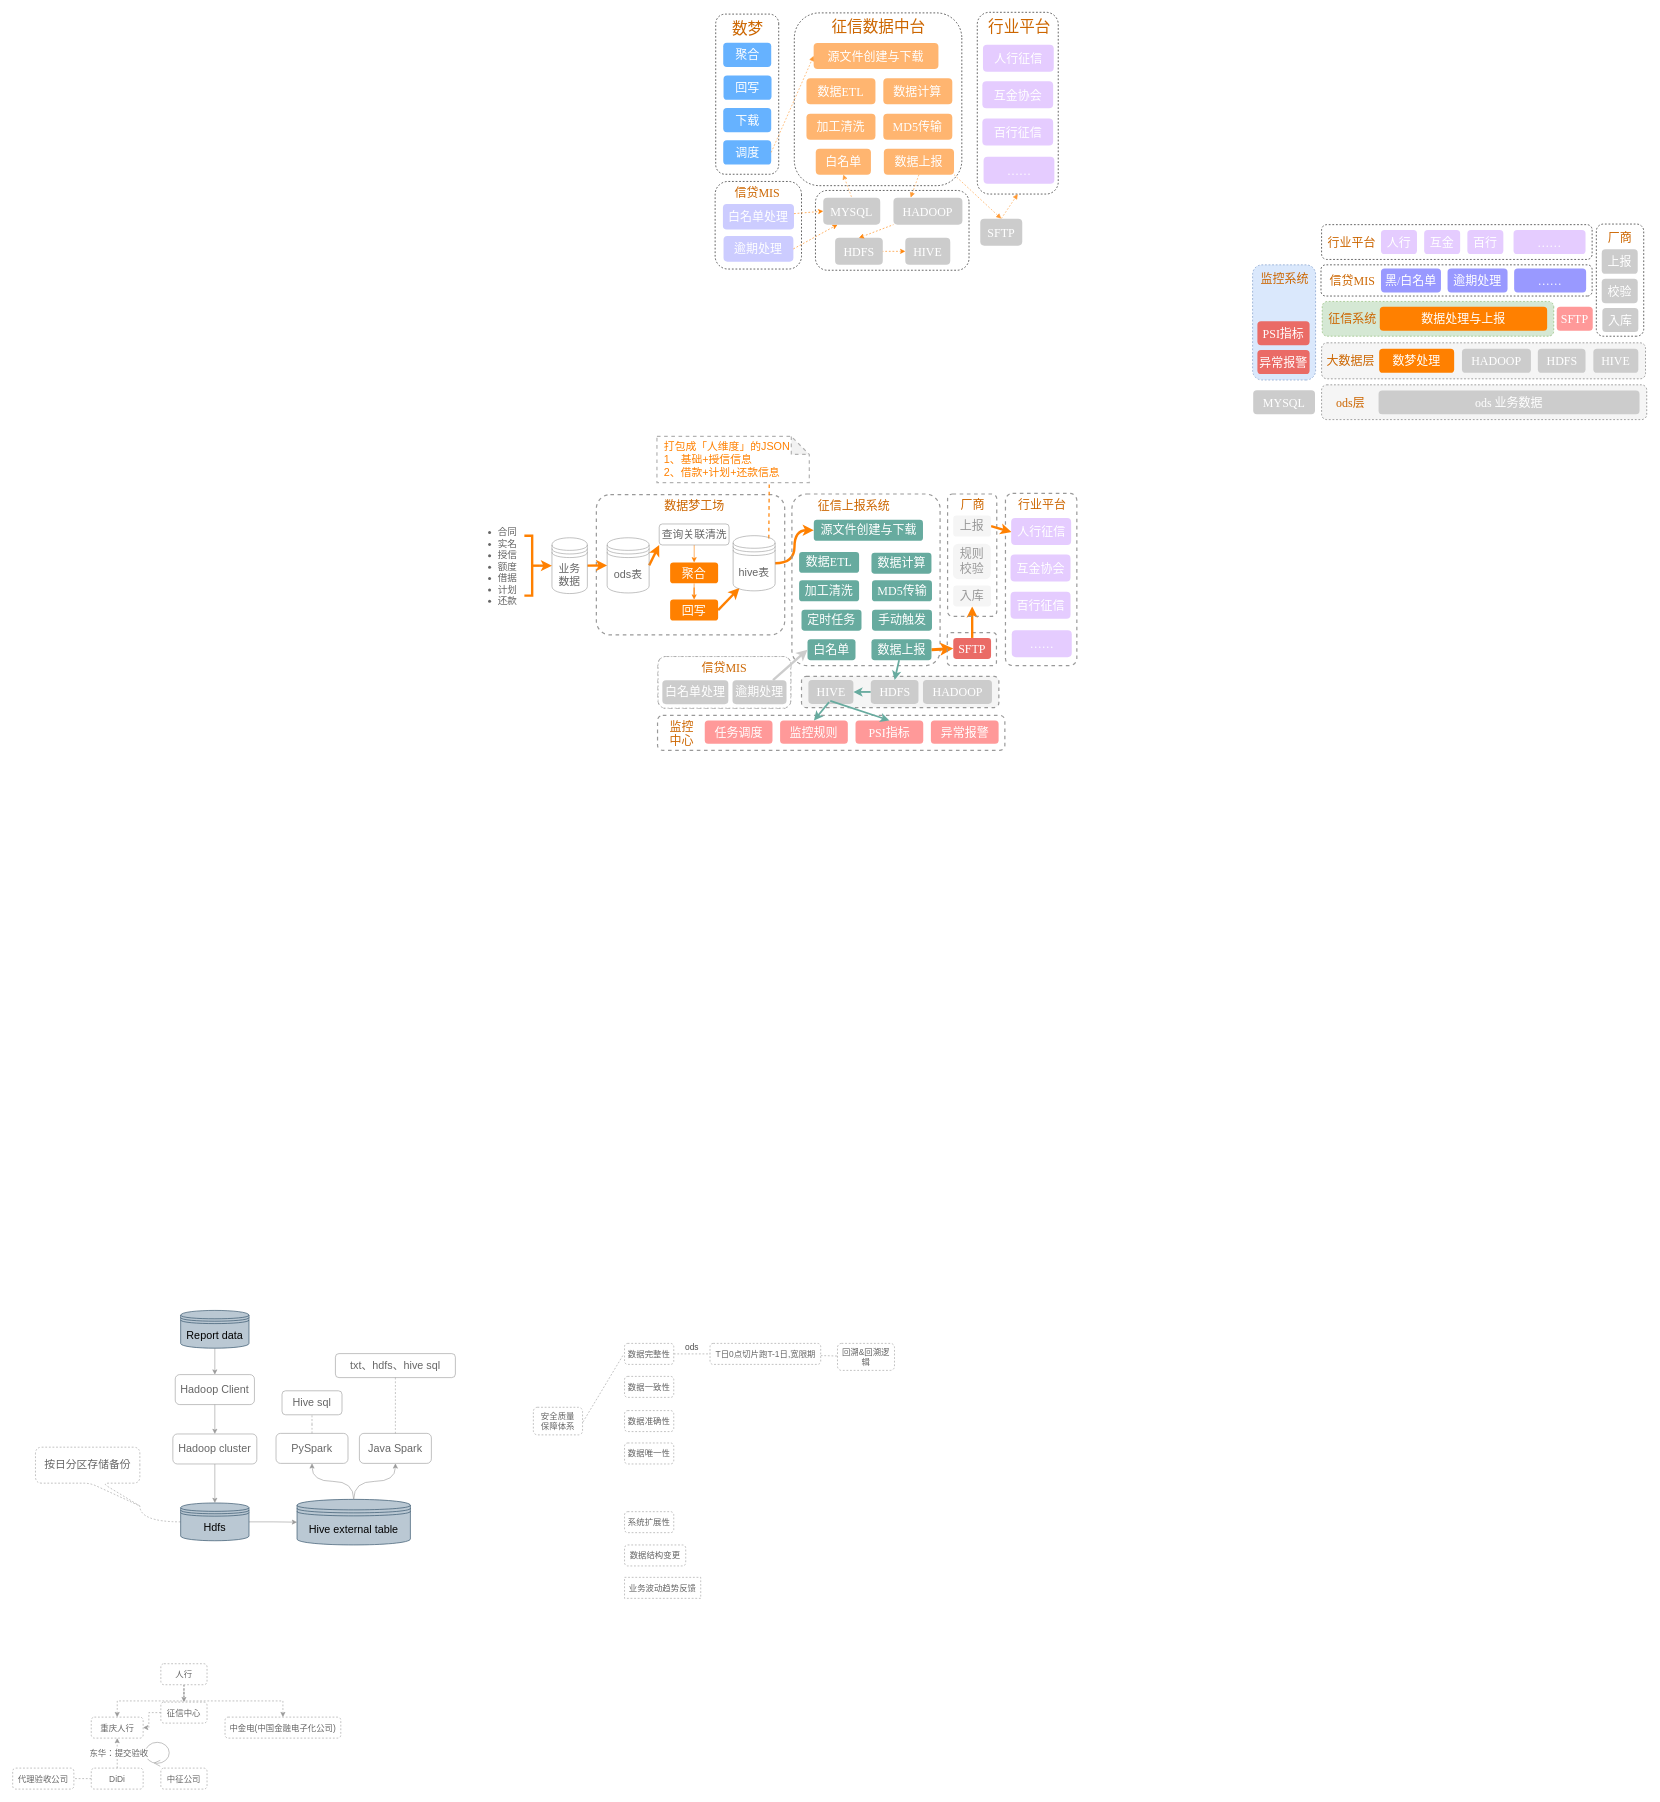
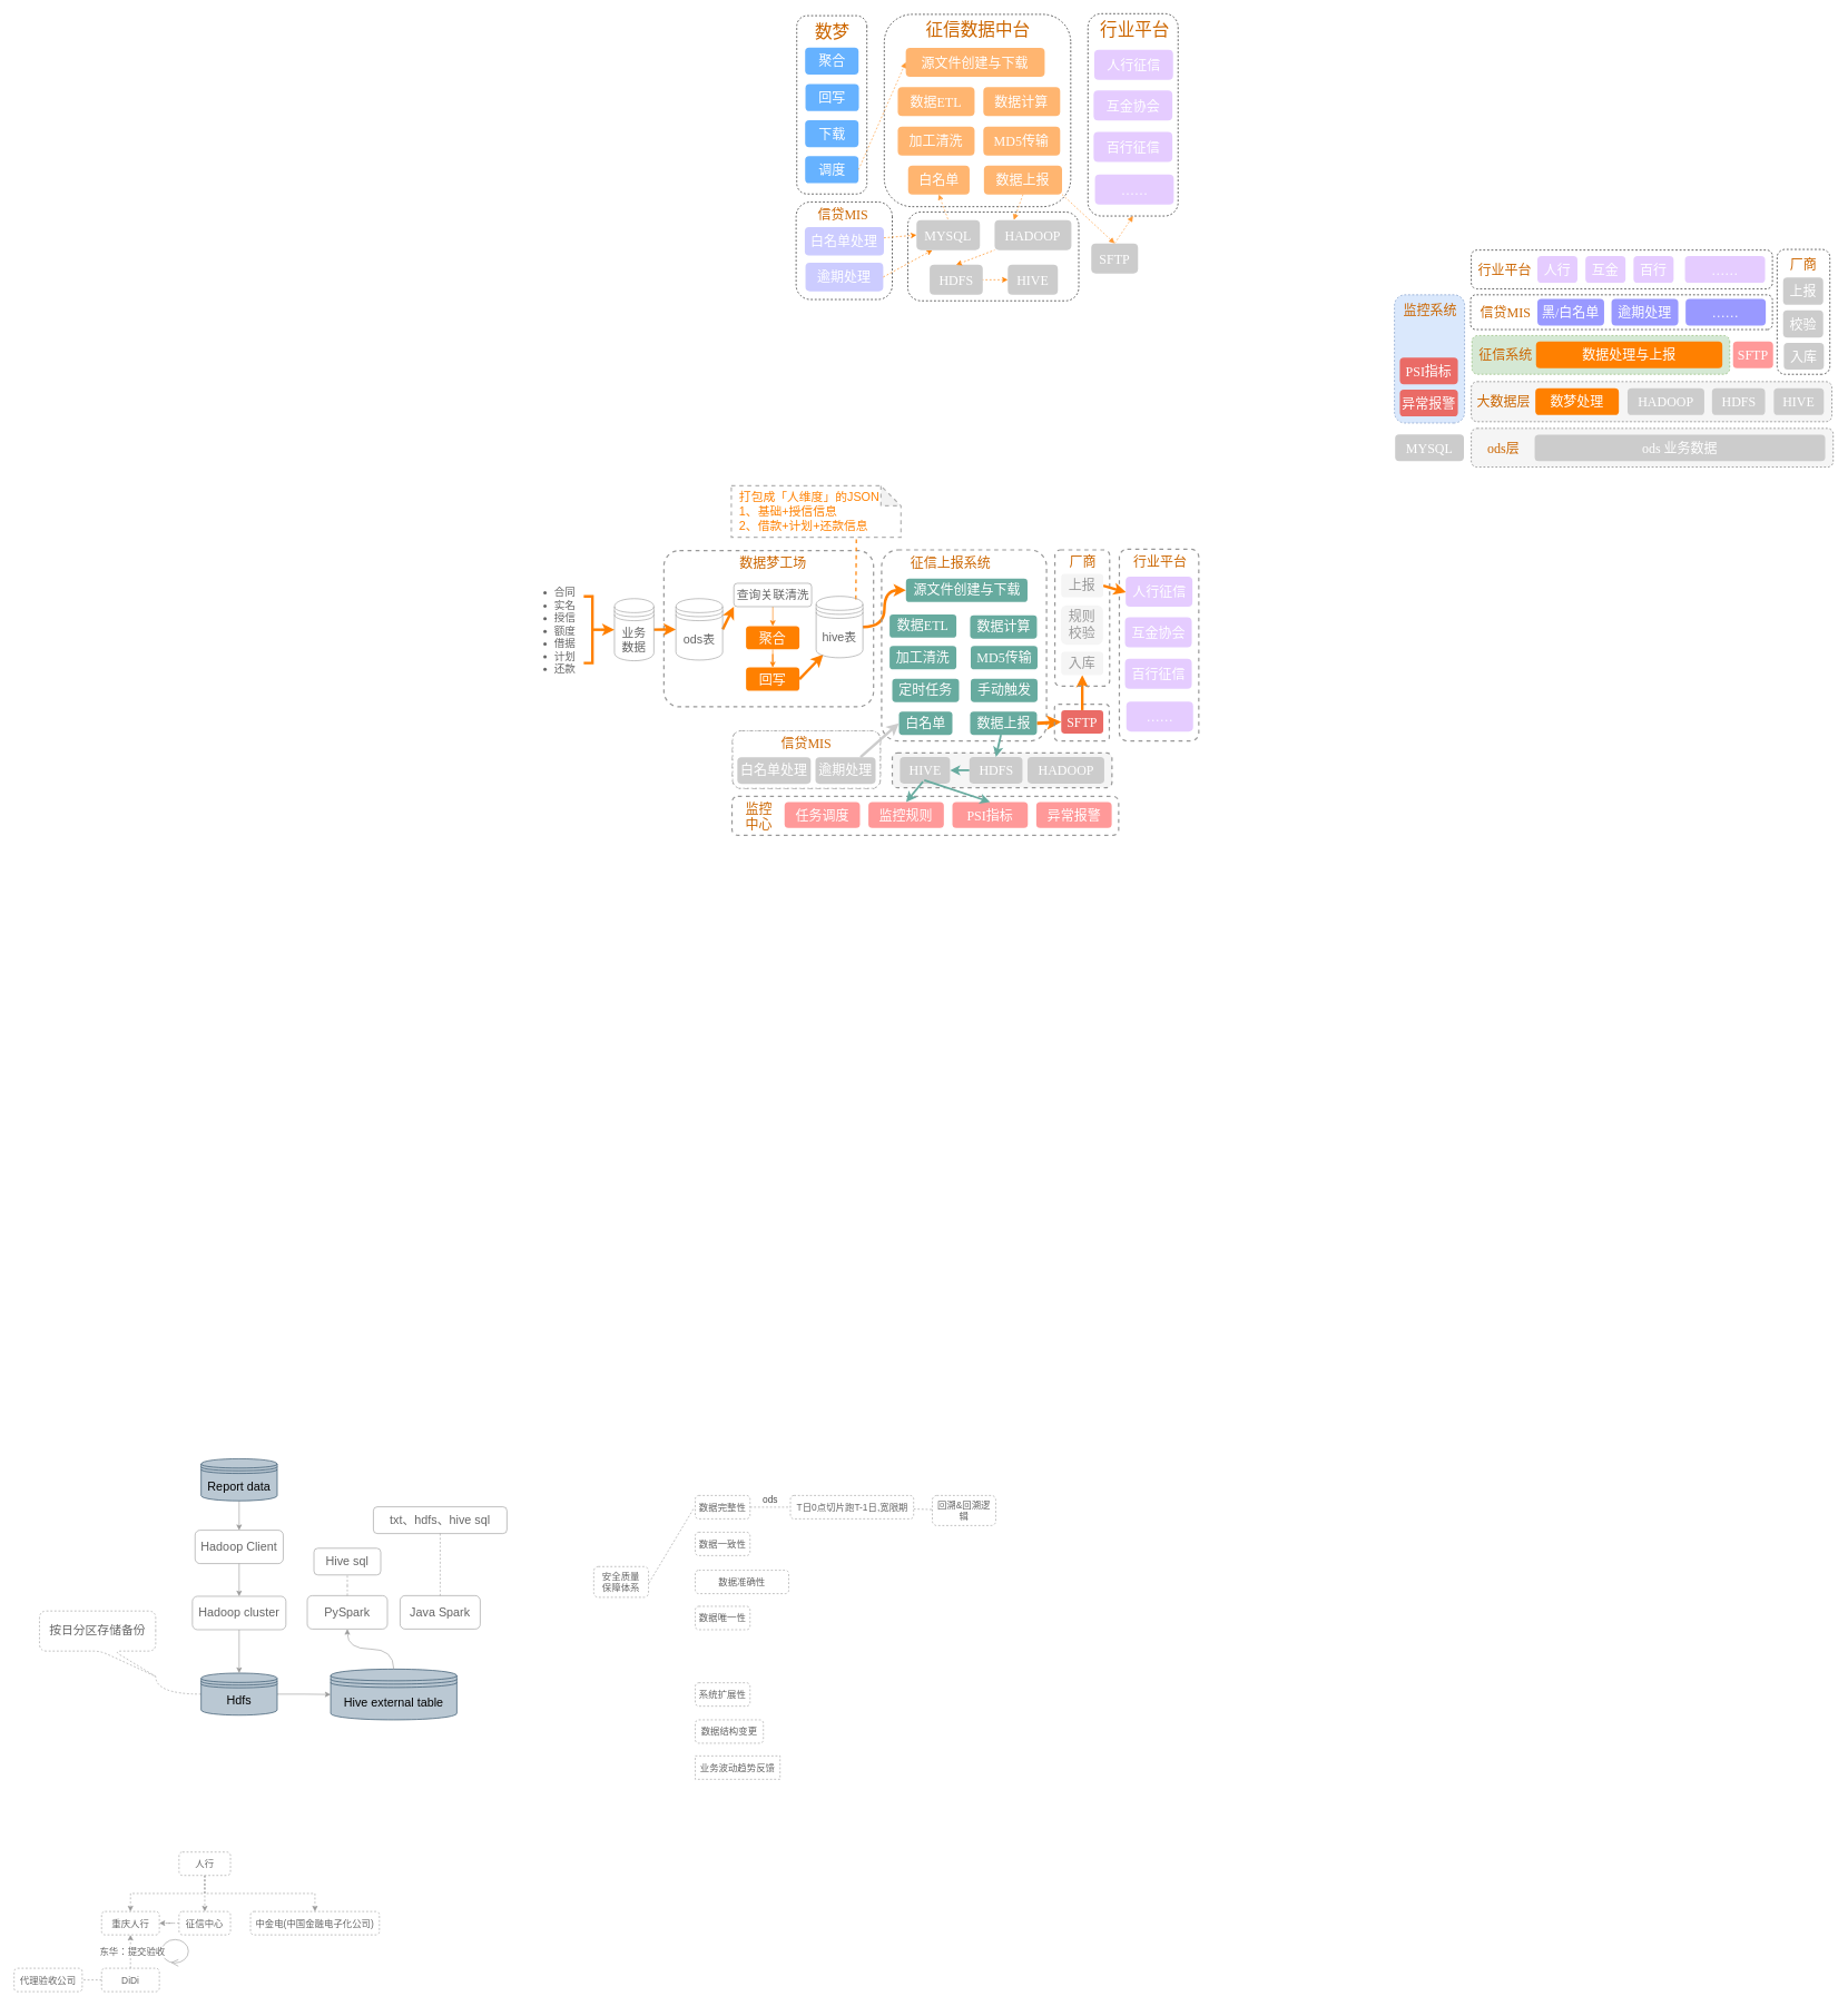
- <mxCell id="187" value="数据准确性" style="whiteSpace=wrap;html=1;rounded=1;fontSize=14;fontColor=#666666;strokeColor=#999999;strokeWidth=1;align=center;dashed=1;" parent="1" vertex="1"><mxGeometry x="1040" y="2351" width="82" height="35" as="geometry" /></mxCell>
+ <mxCell id="187" value="数据准确性" style="whiteSpace=wrap;html=1;rounded=1;fontSize=14;fontColor=#666666;strokeColor=#999999;strokeWidth=1;align=center;dashed=1;" parent="1" vertex="1"><mxGeometry x="1040" y="2351" width="140" height="35" as="geometry" /></mxCell>
- <mxCell id="157" value="" style="edgeStyle=orthogonalEdgeStyle;rounded=0;orthogonalLoop=1;jettySize=auto;html=1;strokeColor=#999999;entryX=0.5;entryY=1;entryDx=0;entryDy=0;curved=1;exitX=0.5;exitY=0;exitDx=0;exitDy=0;" parent="1" source="158" target="163" edge="1"><mxGeometry relative="1" as="geometry"><mxPoint x="588.5" y="2412.5" as="targetPoint" /></mxGeometry></mxCell>
- <mxCell id="174" value="征信中心" style="whiteSpace=wrap;html=1;rounded=1;fontSize=14;fontColor=#666666;strokeColor=#999999;strokeWidth=1;align=center;dashed=1;" parent="1" vertex="1"><mxGeometry x="267" y="2837" width="77" height="35" as="geometry" /></mxCell>
+ <mxCell id="174" value="征信中心" style="whiteSpace=wrap;html=1;rounded=1;fontSize=14;fontColor=#666666;strokeColor=#999999;strokeWidth=1;align=center;dashed=1;" parent="1" vertex="1"><mxGeometry x="267" y="2862" width="77" height="35" as="geometry" /></mxCell>
- <mxCell id="171" value="中征公司" style="whiteSpace=wrap;html=1;rounded=1;fontSize=14;fontColor=#666666;strokeColor=#999999;strokeWidth=1;align=center;dashed=1;" parent="1" vertex="1"><mxGeometry x="267" y="2947" width="77" height="35" as="geometry" /></mxCell>
